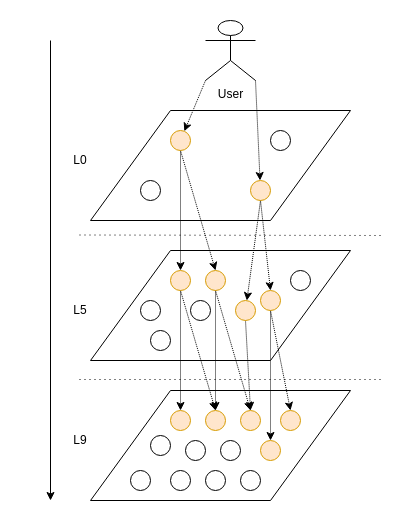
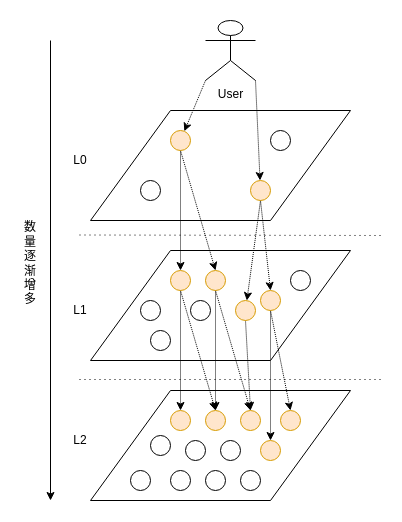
+ <mxCell id="44" value="数量逐渐增多" style="text;html=1;strokeColor=none;fillColor=none;align=center;verticalAlign=middle;whiteSpace=wrap;rounded=0;dashed=1;dashPattern=1 1;" vertex="1" parent="1"><mxGeometry x="20" y="200" width="20" height="125" as="geometry" /></mxCell>
- <mxCell id="46" value="L5" style="text;html=1;strokeColor=none;fillColor=none;align=center;verticalAlign=middle;whiteSpace=wrap;rounded=0;dashed=1;dashPattern=1 1;" vertex="1" parent="1"><mxGeometry x="60" y="300" width="40" height="20" as="geometry" /></mxCell>
+ <mxCell id="46" value="L1" style="text;html=1;strokeColor=none;fillColor=none;align=center;verticalAlign=middle;whiteSpace=wrap;rounded=0;dashed=1;dashPattern=1 1;" vertex="1" parent="1"><mxGeometry x="60" y="300" width="40" height="20" as="geometry" /></mxCell>
- <mxCell id="47" value="L9" style="text;html=1;strokeColor=none;fillColor=none;align=center;verticalAlign=middle;whiteSpace=wrap;rounded=0;dashed=1;dashPattern=1 1;" vertex="1" parent="1"><mxGeometry x="60" y="430" width="40" height="20" as="geometry" /></mxCell>
+ <mxCell id="47" value="L2" style="text;html=1;strokeColor=none;fillColor=none;align=center;verticalAlign=middle;whiteSpace=wrap;rounded=0;dashed=1;dashPattern=1 1;" vertex="1" parent="1"><mxGeometry x="60" y="430" width="40" height="20" as="geometry" /></mxCell>
